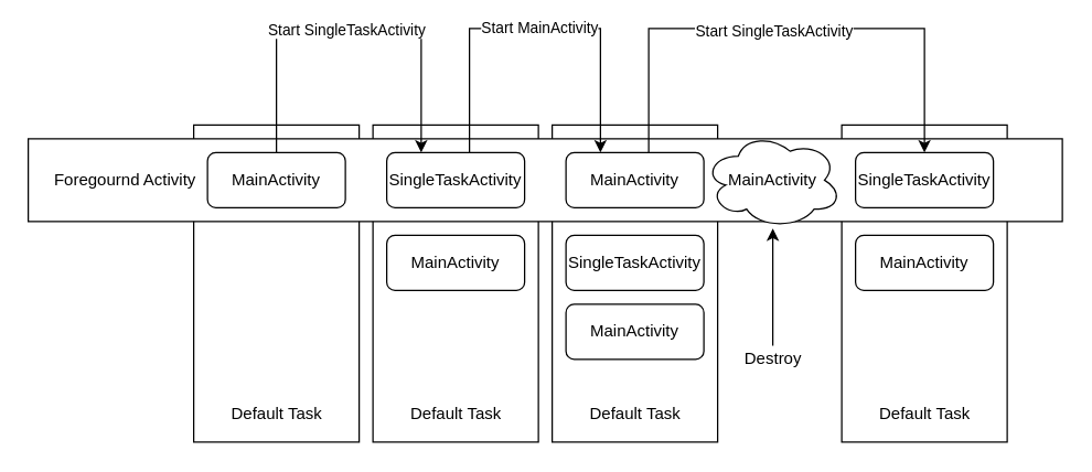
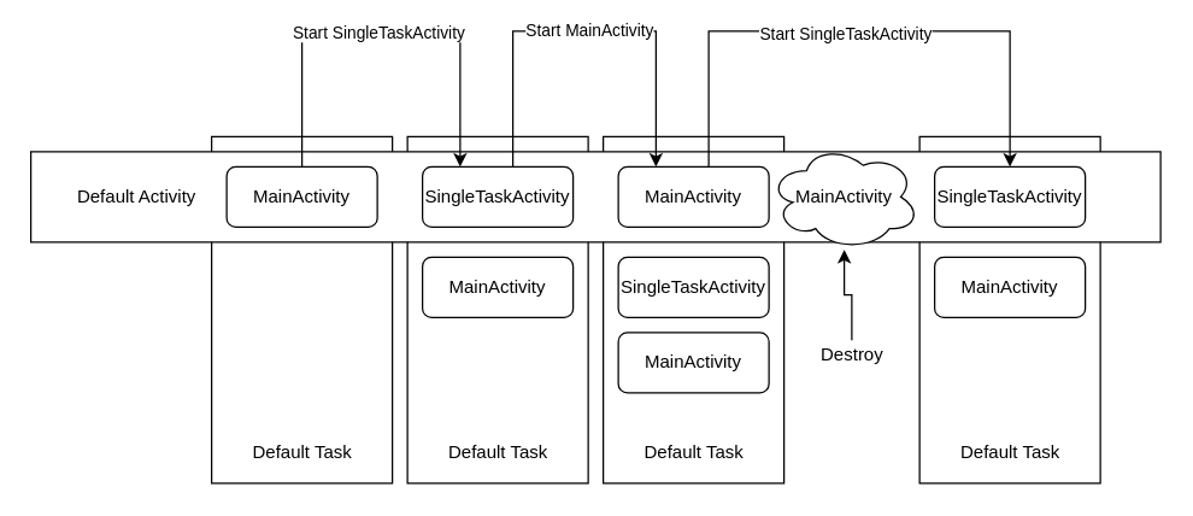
- <mxCell id="12" value="Foregournd Activity" style="text;html=1;align=center;verticalAlign=middle;resizable=0;points=[];autosize=1;" vertex="1" parent="1"><mxGeometry x="30" y="120" width="120" height="20" as="geometry" /></mxCell>
+ <mxCell id="12" value="Default Activity" style="text;html=1;align=center;verticalAlign=middle;resizable=0;points=[];autosize=1;" vertex="1" parent="1"><mxGeometry x="30" y="120" width="120" height="20" as="geometry" /></mxCell>
- <mxCell id="26" value="Destroy" style="text;html=1;align=center;verticalAlign=middle;resizable=0;points=[];autosize=1;" vertex="1" parent="1"><mxGeometry x="530" y="250" width="60" height="20" as="geometry" /></mxCell>
+ <mxCell id="26" value="Destroy" style="text;html=1;align=center;verticalAlign=middle;resizable=0;points=[];autosize=1;" vertex="1" parent="1"><mxGeometry x="535" y="225" width="60" height="20" as="geometry" /></mxCell>
